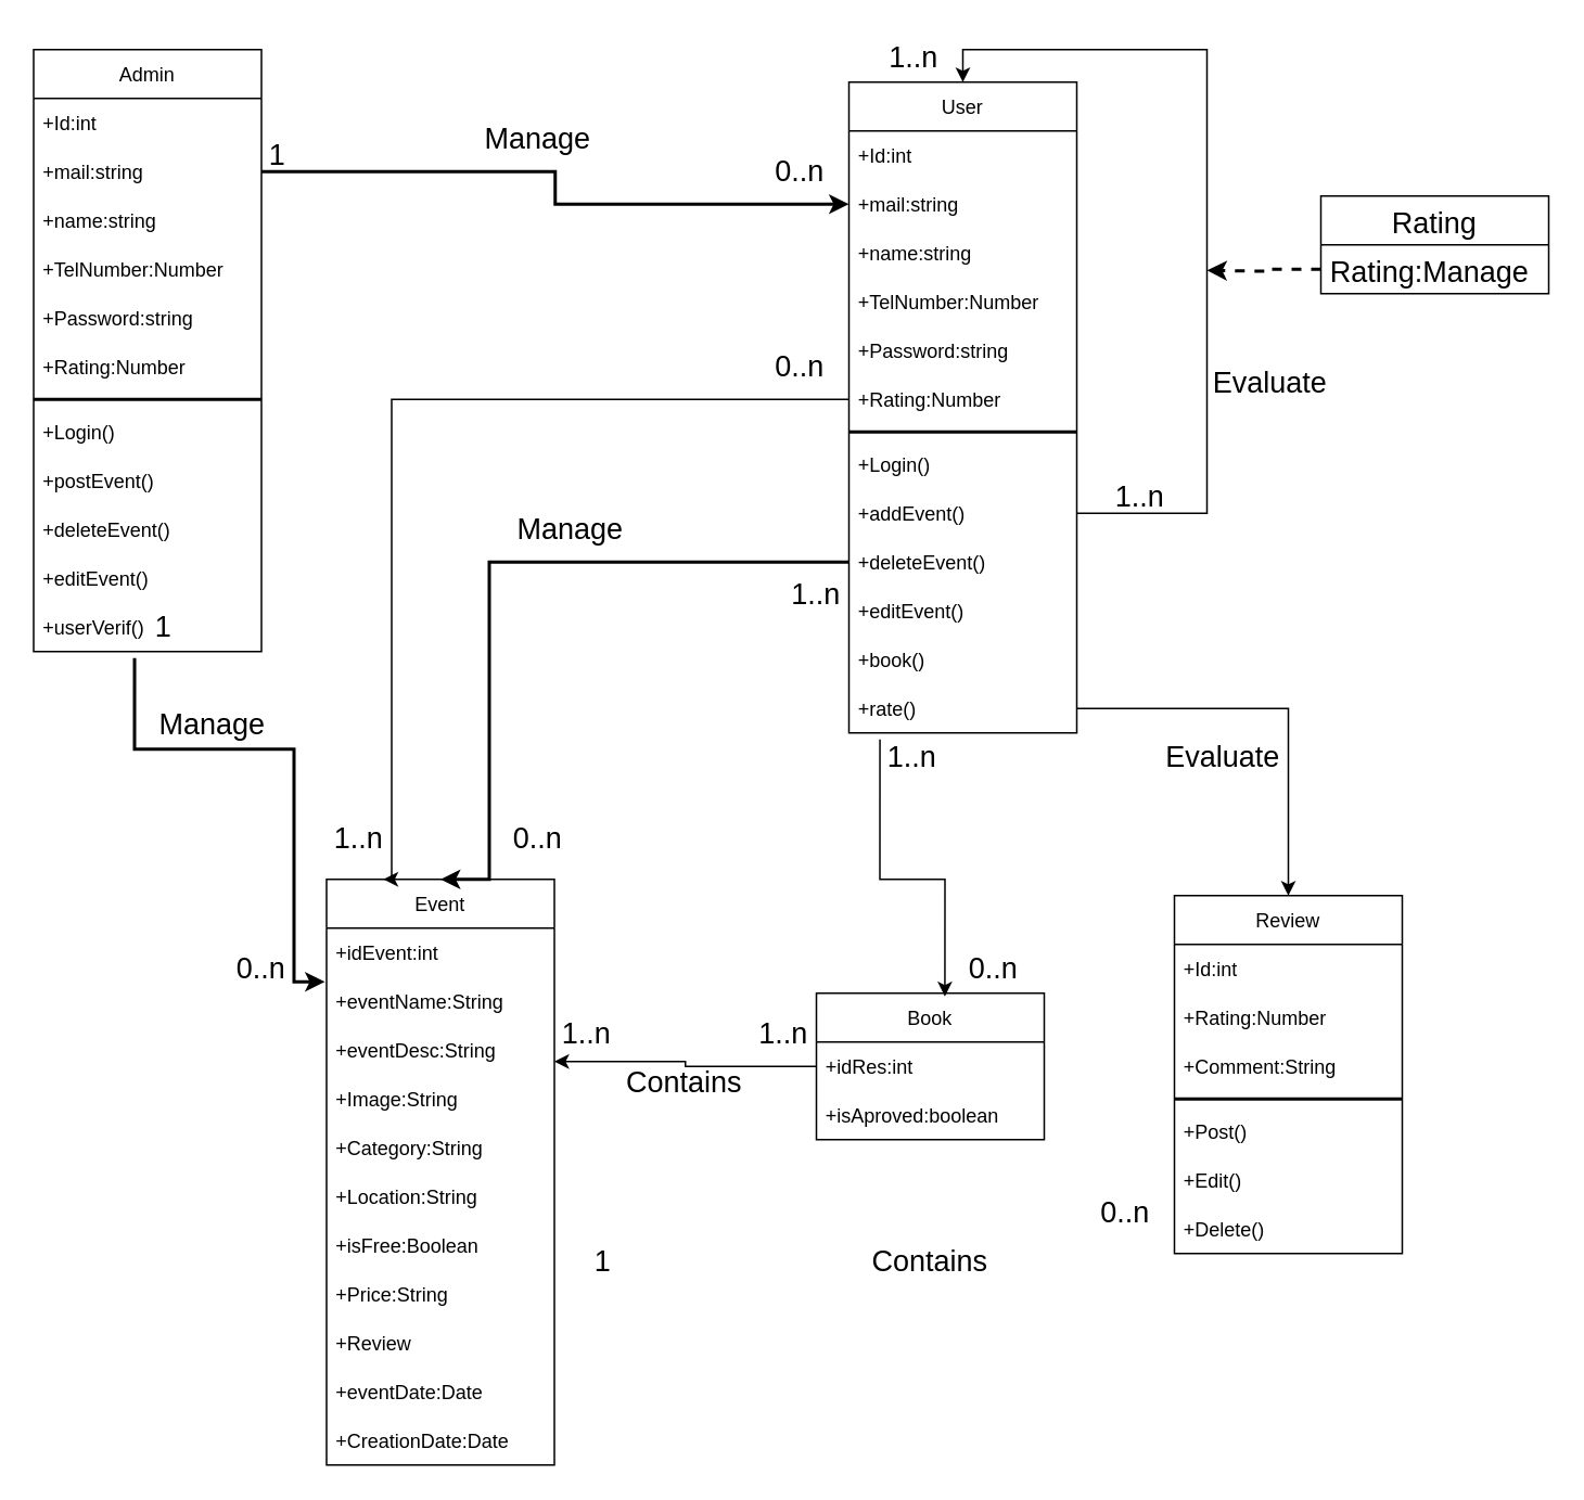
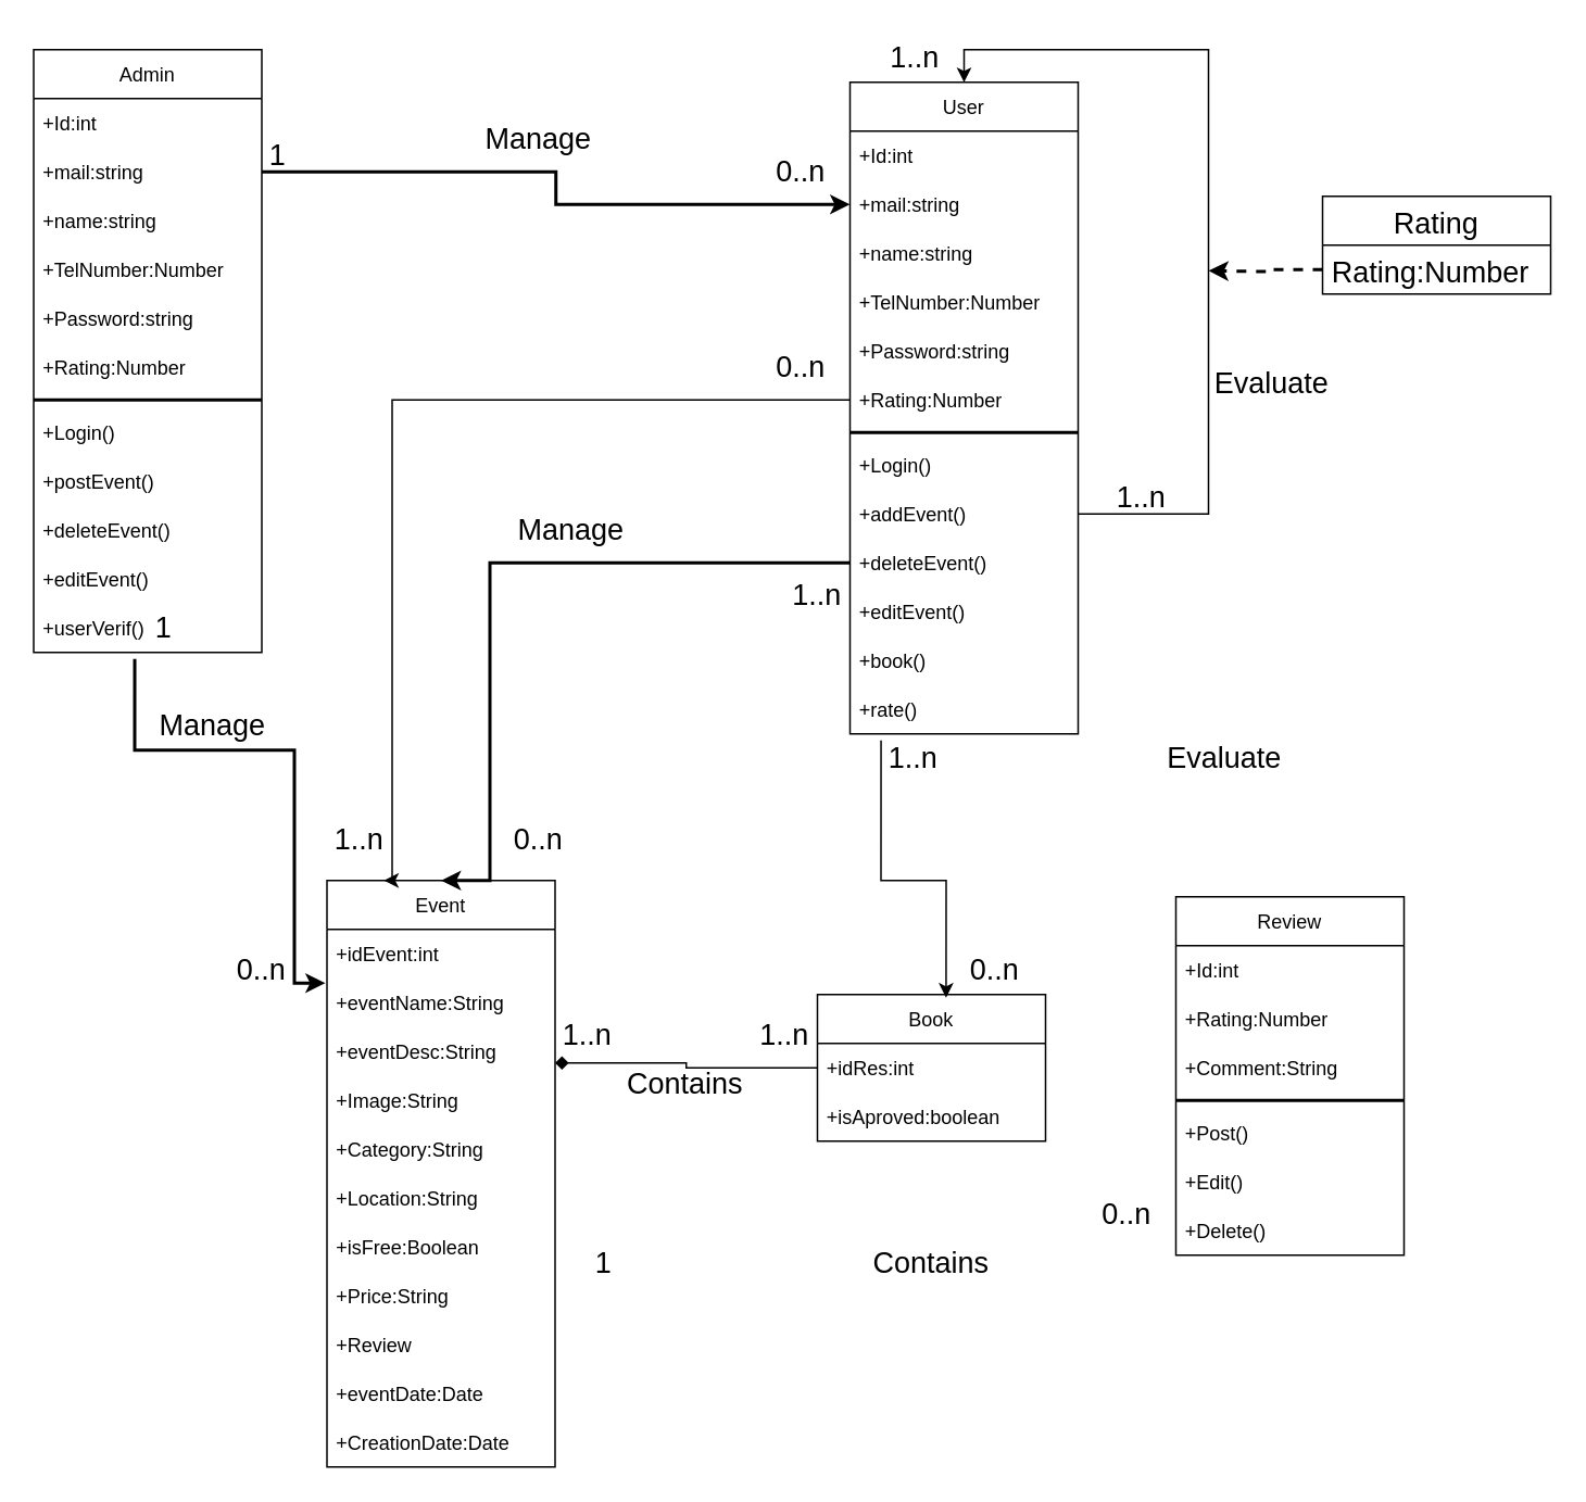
- <mxCell id="68" value="Rating:Manage" style="text;strokeColor=none;fillColor=none;align=left;verticalAlign=middle;spacingLeft=4;spacingRight=4;overflow=hidden;points=[[0,0.5],[1,0.5]];portConstraint=eastwest;rotatable=0;fontSize=18;" vertex="1" parent="67"><mxGeometry y="30" width="140" height="30" as="geometry" /></mxCell>
+ <mxCell id="68" value="Rating:Number" style="text;strokeColor=none;fillColor=none;align=left;verticalAlign=middle;spacingLeft=4;spacingRight=4;overflow=hidden;points=[[0,0.5],[1,0.5]];portConstraint=eastwest;rotatable=0;fontSize=18;" vertex="1" parent="67"><mxGeometry y="30" width="140" height="30" as="geometry" /></mxCell>
- <mxCell id="55" style="edgeStyle=orthogonalEdgeStyle;rounded=0;orthogonalLoop=1;jettySize=auto;html=1;" edge="1" parent="1" source="15" target="45"><mxGeometry relative="1" as="geometry" /></mxCell>
- <mxCell id="56" style="edgeStyle=orthogonalEdgeStyle;rounded=0;orthogonalLoop=1;jettySize=auto;html=1;entryX=1;entryY=0.733;entryDx=0;entryDy=0;entryPerimeter=0;" edge="1" parent="1" source="18" target="36"><mxGeometry relative="1" as="geometry" /></mxCell>
+ <mxCell id="56" style="edgeStyle=orthogonalEdgeStyle;rounded=0;orthogonalLoop=1;jettySize=auto;html=1;entryX=1;entryY=0.733;entryDx=0;entryDy=0;entryPerimeter=0;endArrow=diamond;" edge="1" parent="1" source="18" target="36"><mxGeometry relative="1" as="geometry" /></mxCell>
